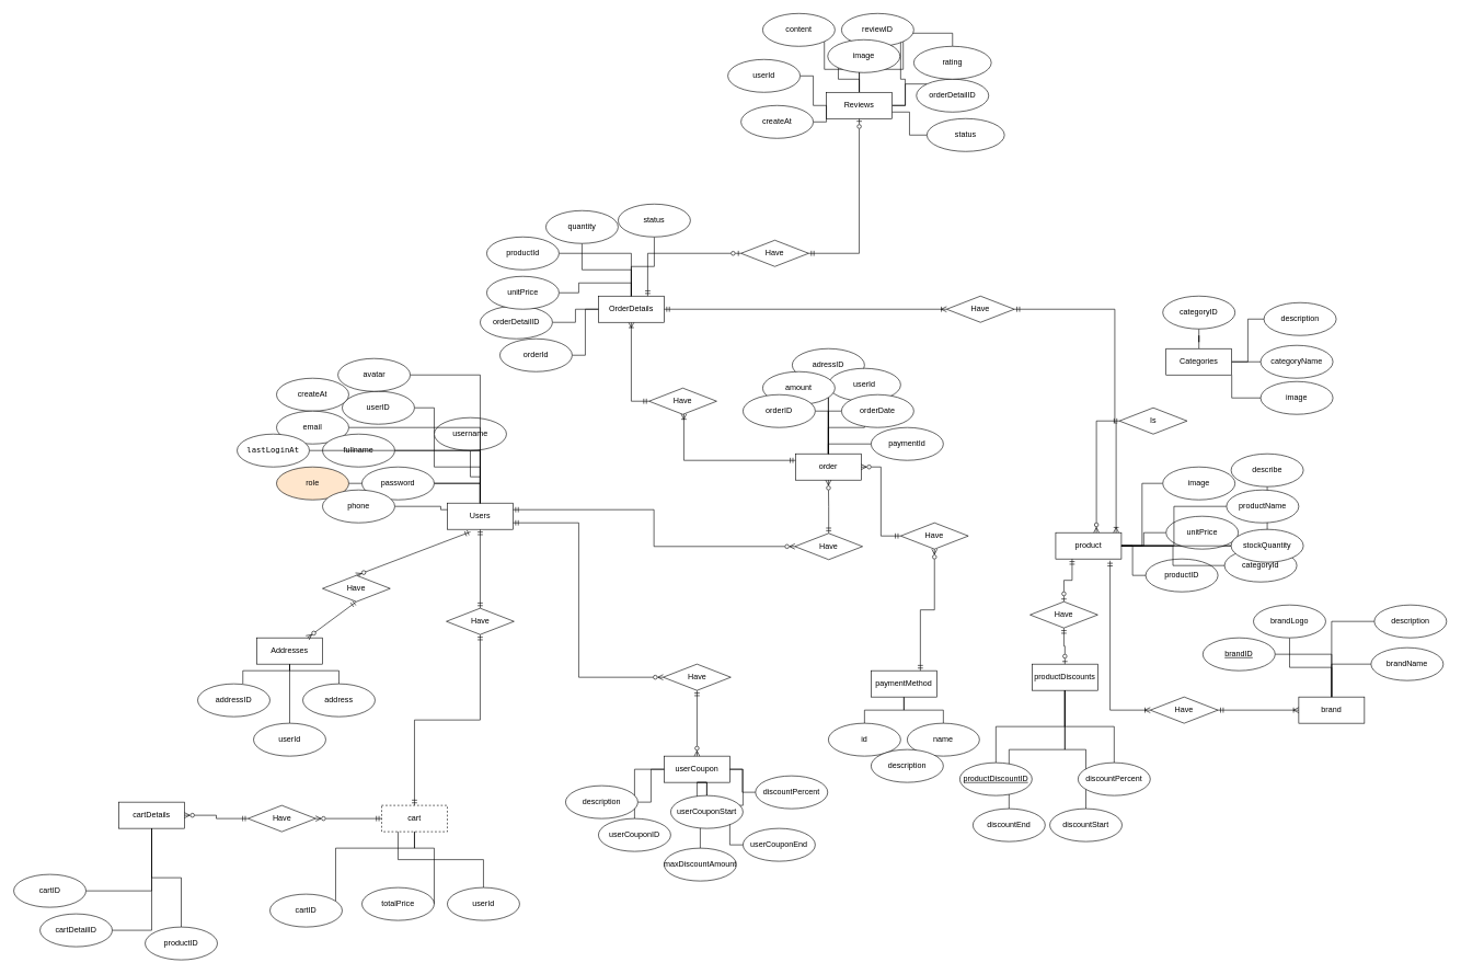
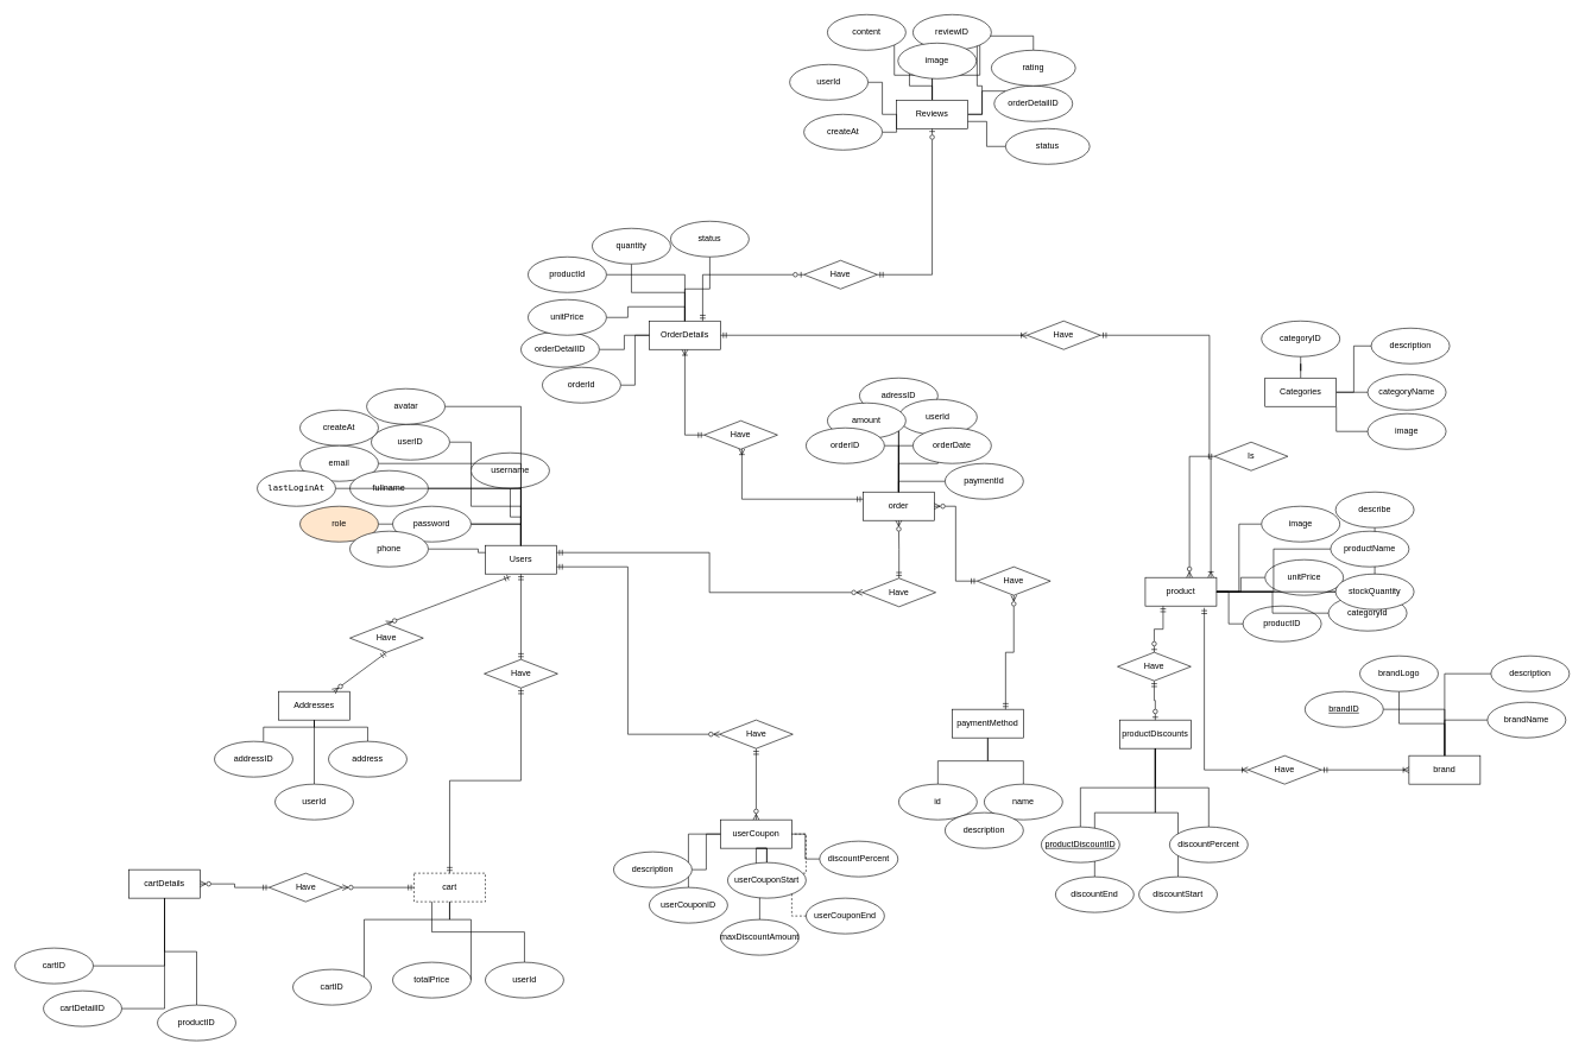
- <mxCell id="8" value="paymentMethod" style="rounded=0;whiteSpace=wrap;html=1;" vertex="1" parent="1"><mxGeometry x="1325" y="1020" width="100" height="40" as="geometry" /></mxCell>
+ <mxCell id="8" value="paymentMethod" style="rounded=0;whiteSpace=wrap;html=1;" vertex="1" parent="1"><mxGeometry x="1335" y="995" width="100" height="40" as="geometry" /></mxCell>
- <mxCell id="150" style="edgeStyle=orthogonalEdgeStyle;rounded=0;orthogonalLoop=1;jettySize=auto;html=1;entryX=1;entryY=0.5;entryDx=0;entryDy=0;endArrow=none;endFill=0;" edge="1" parent="1" source="151" target="142"><mxGeometry relative="1" as="geometry" /></mxCell>
+ <mxCell id="150" style="edgeStyle=orthogonalEdgeStyle;rounded=0;orthogonalLoop=1;jettySize=auto;html=1;entryX=1;entryY=0.5;entryDx=0;entryDy=0;endArrow=none;endFill=0;dashed=1;" edge="1" parent="1" source="151" target="142"><mxGeometry relative="1" as="geometry" /></mxCell>
